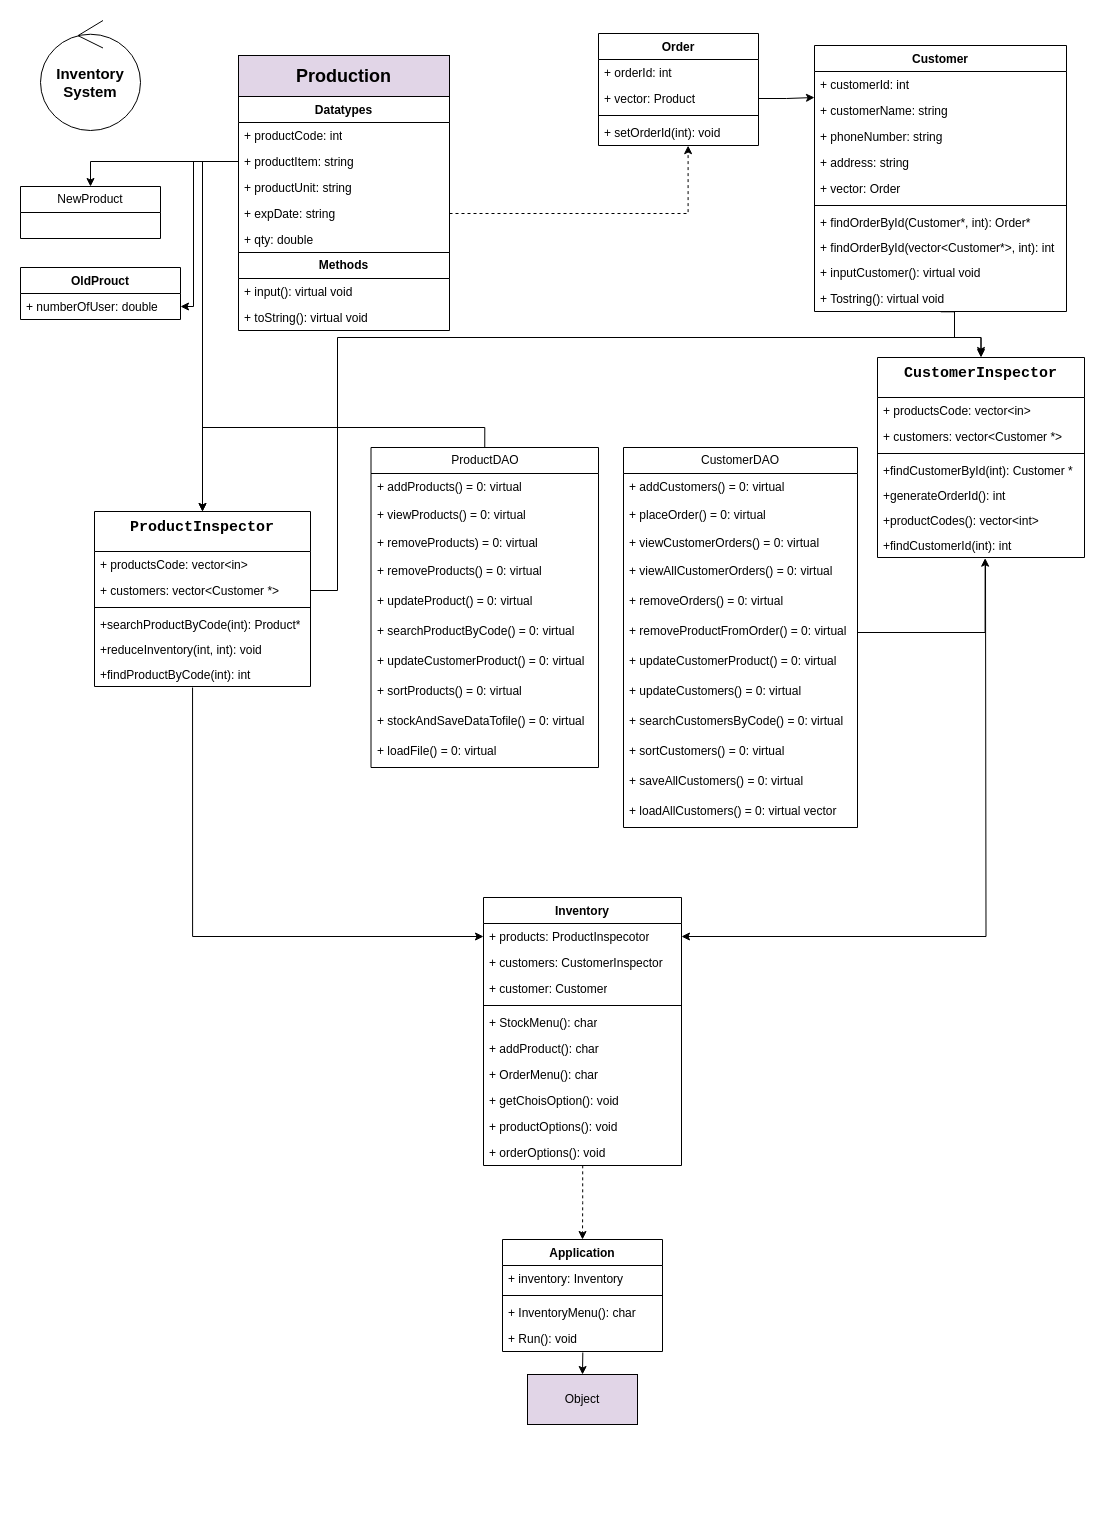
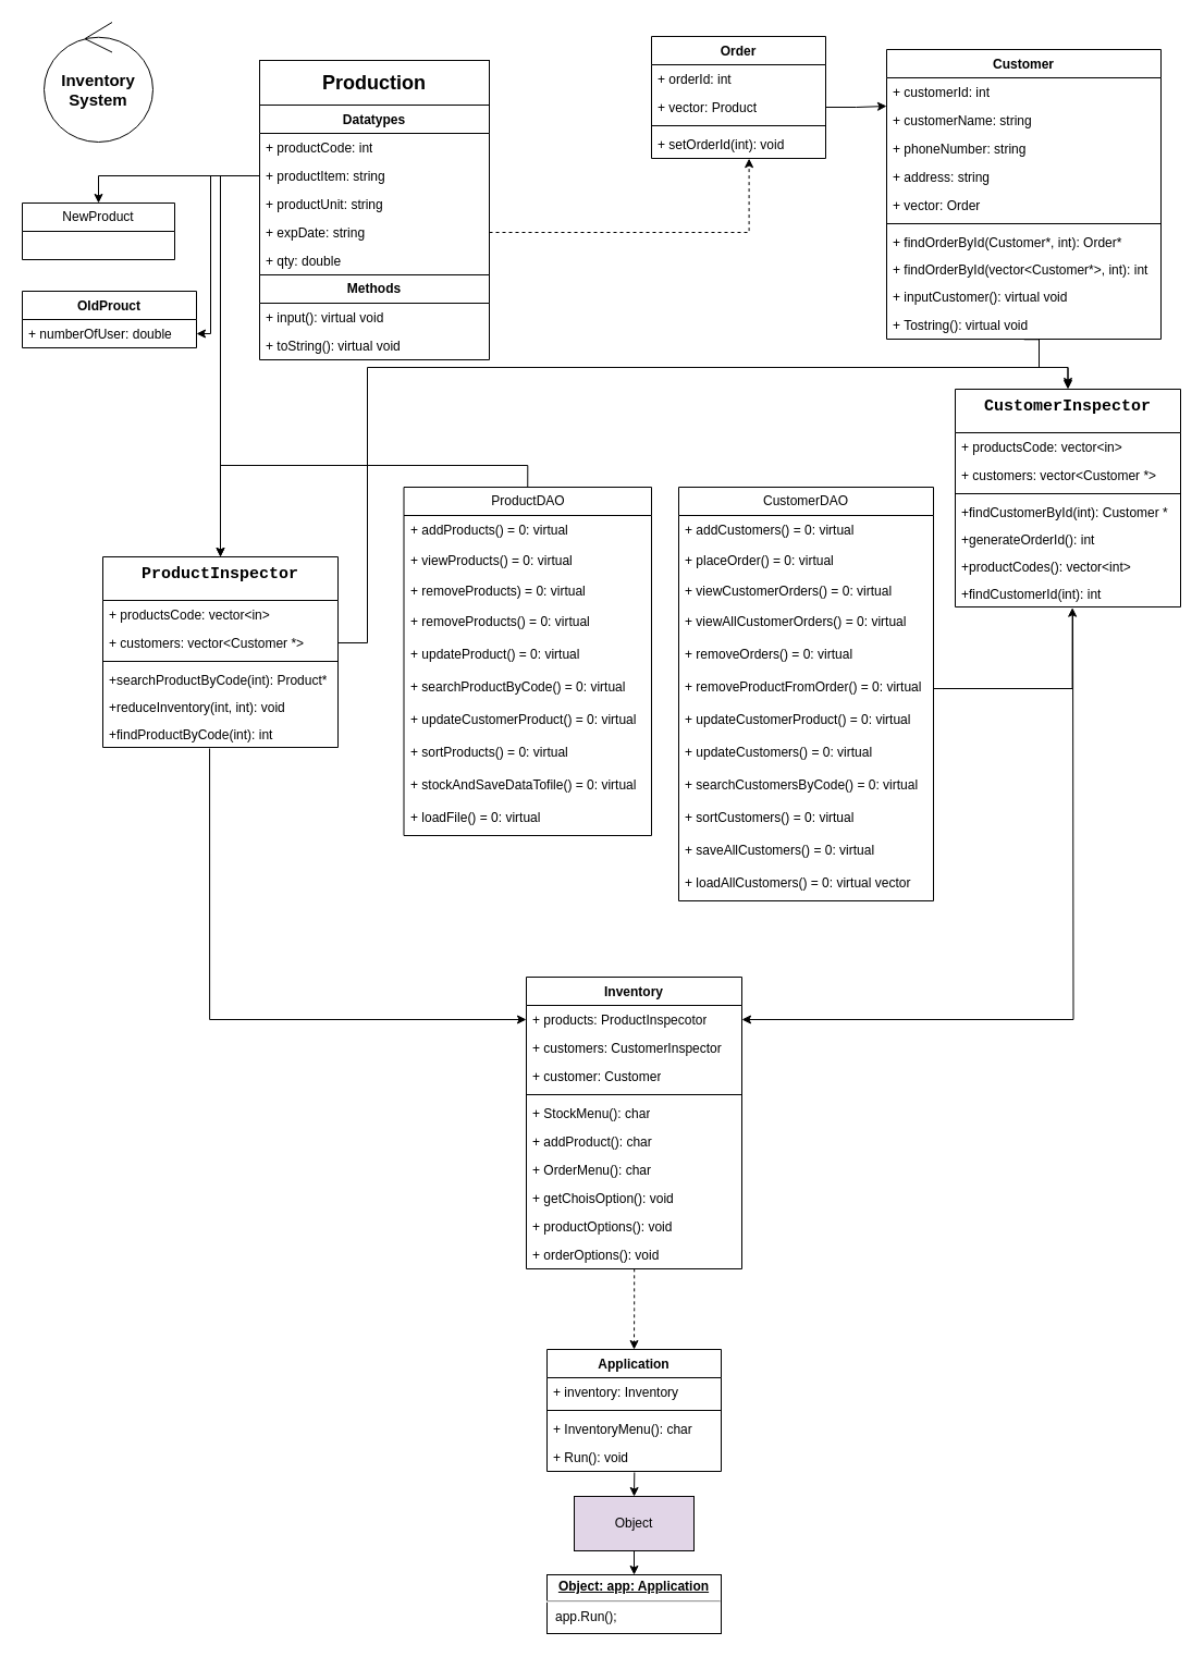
- <mxCell id="11" value="&lt;b&gt;&lt;font style=&quot;font-size: 18px;&quot;&gt;Production&lt;/font&gt;&lt;/b&gt;" style="html=1;whiteSpace=wrap;fillColor=#e1d5e7;" parent="1" vertex="1"><mxGeometry x="238" y="55" width="211" height="41" as="geometry" /></mxCell>
+ <mxCell id="11" value="&lt;b&gt;&lt;font style=&quot;font-size: 18px;&quot;&gt;Production&lt;/font&gt;&lt;/b&gt;" style="html=1;whiteSpace=wrap;" parent="1" vertex="1"><mxGeometry x="238" y="55" width="211" height="41" as="geometry" /></mxCell>
+ <mxCell id="100" value="" style="edgeStyle=orthogonalEdgeStyle;rounded=0;orthogonalLoop=1;jettySize=auto;html=1;" edge="1" parent="1" source="101" target="99"><mxGeometry relative="1" as="geometry" /></mxCell>
+ <mxCell id="99" value="&lt;p style=&quot;margin:0px;margin-top:4px;text-align:center;text-decoration:underline;&quot;&gt;&lt;b&gt;Object: app: Application&lt;/b&gt;&lt;/p&gt;&lt;hr&gt;&lt;p style=&quot;margin:0px;margin-left:8px;&quot;&gt;app.Run();&lt;br&gt;&lt;/p&gt;" style="verticalAlign=top;align=left;overflow=fill;fontSize=12;fontFamily=Helvetica;html=1;whiteSpace=wrap;" vertex="1" parent="1"><mxGeometry x="502" y="1446" width="160" height="54" as="geometry" /></mxCell>
